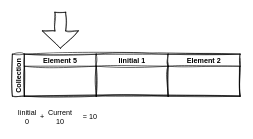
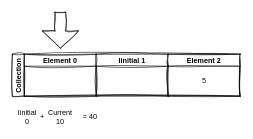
- <mxCell id="3" value="Element 5" style="swimlane;startSize=20;collapsible=0;sketch=1;curveFitting=1;jiggle=2;" vertex="1" parent="2"><mxGeometry x="20" width="120" height="70" as="geometry" /></mxCell>
+ <mxCell id="3" value="Element 0" style="swimlane;startSize=20;collapsible=0;sketch=1;curveFitting=1;jiggle=2;" vertex="1" parent="2"><mxGeometry x="20" width="120" height="70" as="geometry" /></mxCell>
+ <mxCell id="6" value="5" style="text;html=1;align=center;verticalAlign=middle;resizable=0;points=[];autosize=1;strokeColor=none;fillColor=none;sketch=1;curveFitting=1;jiggle=2;" vertex="1" parent="5"><mxGeometry x="45" y="30" width="30" height="30" as="geometry" /></mxCell>
- <mxCell id="11" value="= 10" style="text;html=1;align=center;verticalAlign=middle;whiteSpace=wrap;rounded=0;sketch=1;curveFitting=1;jiggle=2;" vertex="1" parent="1"><mxGeometry x="120" y="180" width="60" height="30" as="geometry" /></mxCell>
+ <mxCell id="11" value="= 40" style="text;html=1;align=center;verticalAlign=middle;whiteSpace=wrap;rounded=0;sketch=1;curveFitting=1;jiggle=2;" vertex="1" parent="1"><mxGeometry x="120" y="180" width="60" height="30" as="geometry" /></mxCell>
